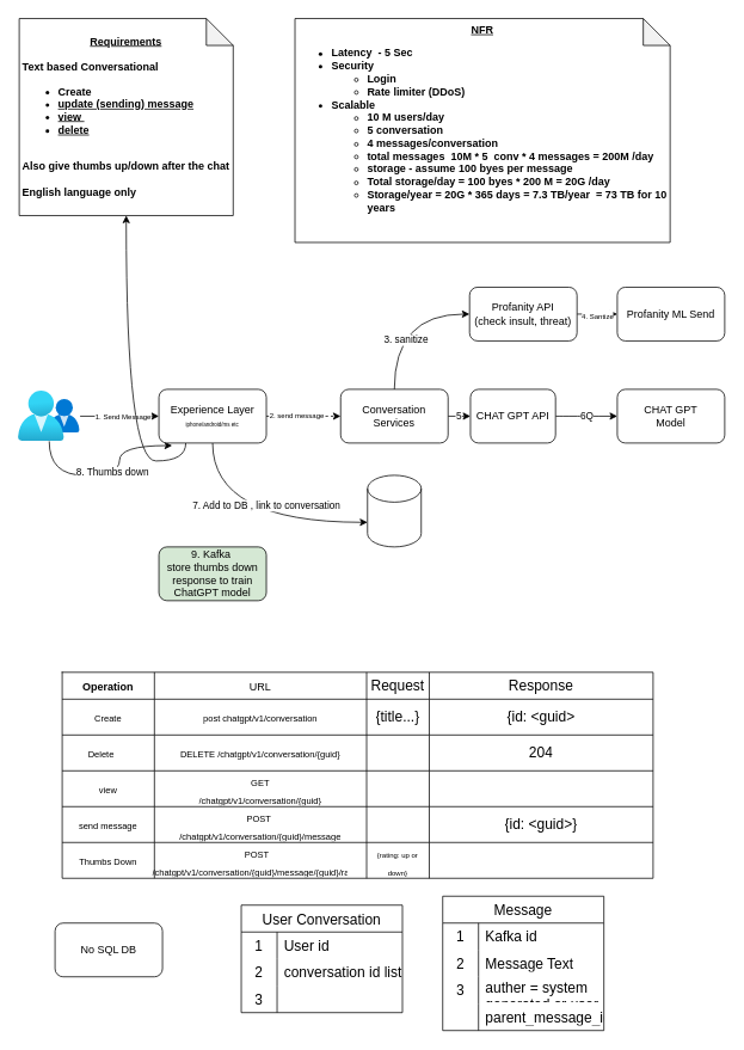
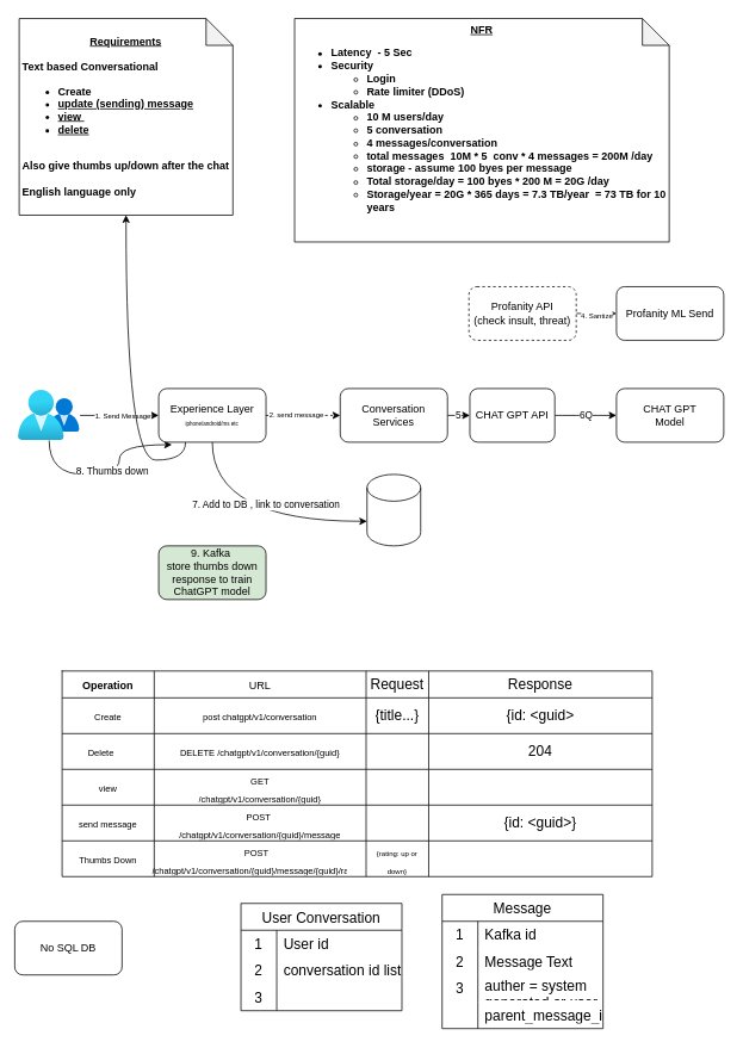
- <mxCell id="21" value="Profanity API&lt;br&gt;(check insult, threat)" style="rounded=1;whiteSpace=wrap;html=1;" vertex="1" parent="1"><mxGeometry x="524" y="320" width="120" height="60" as="geometry" /></mxCell>
+ <mxCell id="21" value="Profanity API&lt;br&gt;(check insult, threat)" style="rounded=1;whiteSpace=wrap;html=1;dashed=1;" vertex="1" parent="1"><mxGeometry x="524" y="320" width="120" height="60" as="geometry" /></mxCell>
- <mxCell id="19" value="" style="edgeStyle=orthogonalEdgeStyle;curved=1;rounded=0;orthogonalLoop=1;jettySize=auto;html=1;" edge="1" parent="1" source="21" target="22"><mxGeometry relative="1" as="geometry" /></mxCell>
+ <mxCell id="19" value="" style="edgeStyle=orthogonalEdgeStyle;curved=1;rounded=0;orthogonalLoop=1;jettySize=auto;html=1;endArrow=open;" edge="1" parent="1" source="21" target="22"><mxGeometry relative="1" as="geometry" /></mxCell>
- <mxCell id="15" style="edgeStyle=orthogonalEdgeStyle;curved=1;rounded=0;orthogonalLoop=1;jettySize=auto;html=1;entryX=0;entryY=0.5;entryDx=0;entryDy=0;exitX=0.5;exitY=0;exitDx=0;exitDy=0;" edge="1" parent="1" source="18" target="21"><mxGeometry relative="1" as="geometry" /></mxCell>
- <mxCell id="16" value="3. sanitize" style="edgeLabel;html=1;align=center;verticalAlign=middle;resizable=0;points=[];" vertex="1" connectable="0" parent="15"><mxGeometry x="-0.331" y="-12" relative="1" as="geometry"><mxPoint as="offset" /></mxGeometry></mxCell>
- <mxCell id="60" value="No SQL DB" style="rounded=1;whiteSpace=wrap;html=1;" vertex="1" parent="1"><mxGeometry x="61" y="1030" width="120" height="60" as="geometry" /></mxCell>
+ <mxCell id="60" value="No SQL DB" style="rounded=1;whiteSpace=wrap;html=1;" vertex="1" parent="1"><mxGeometry x="16" y="1030" width="120" height="60" as="geometry" /></mxCell>
